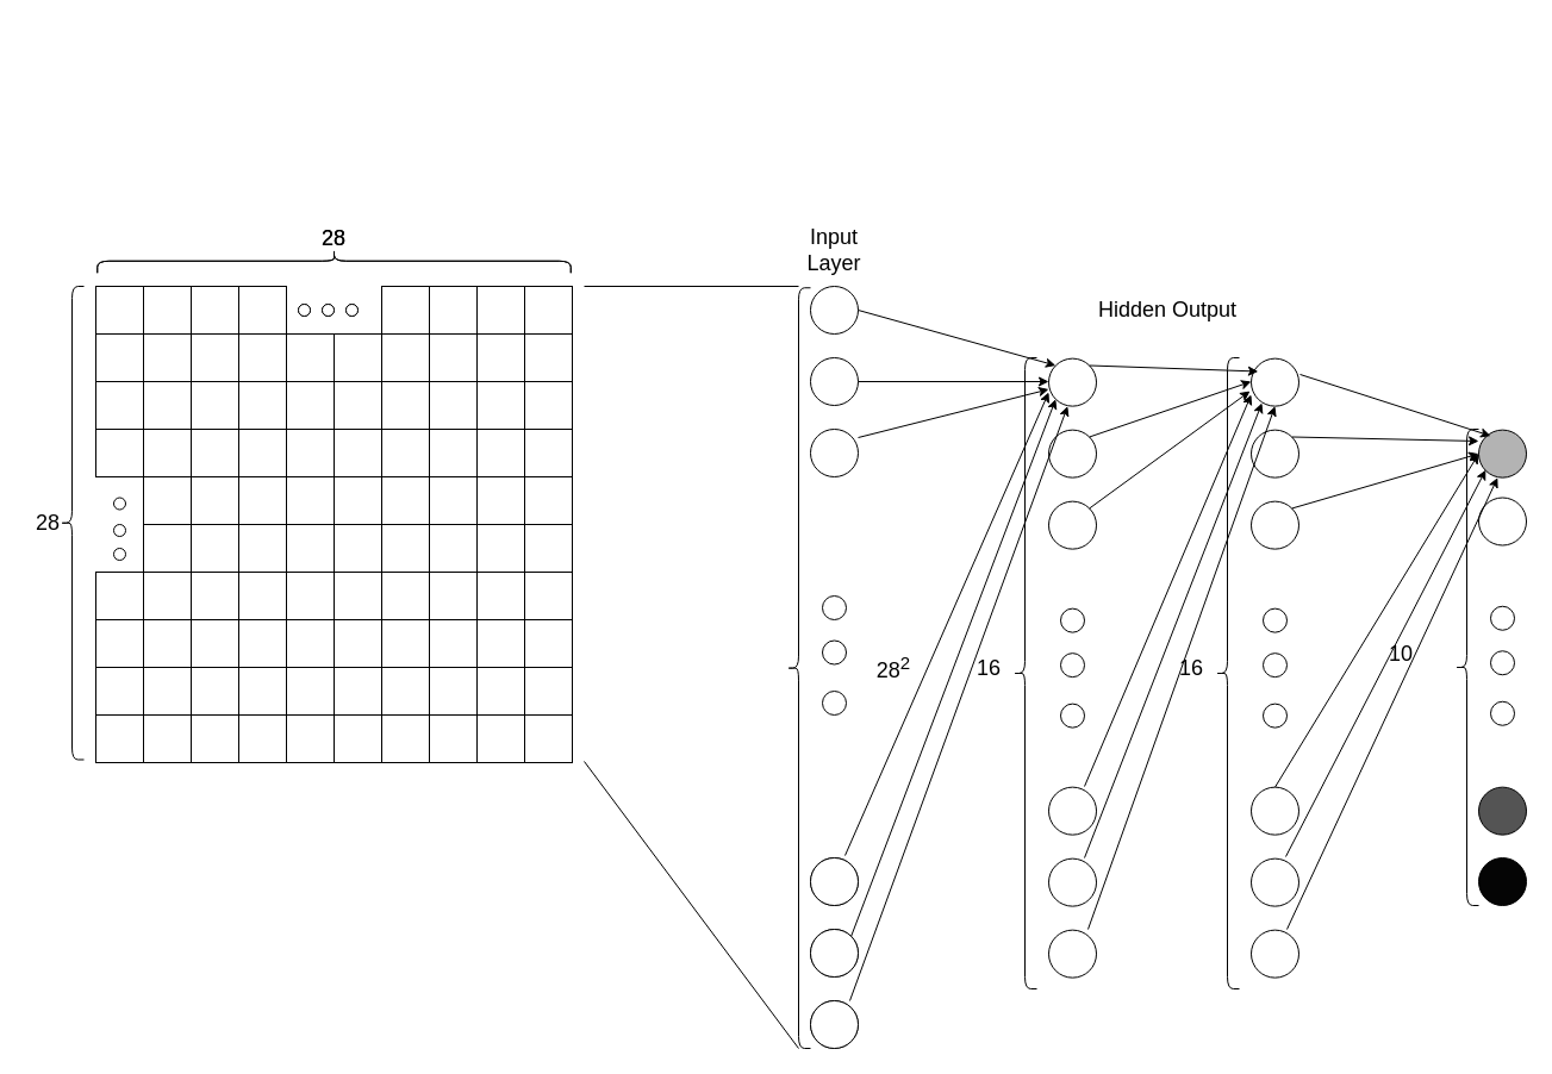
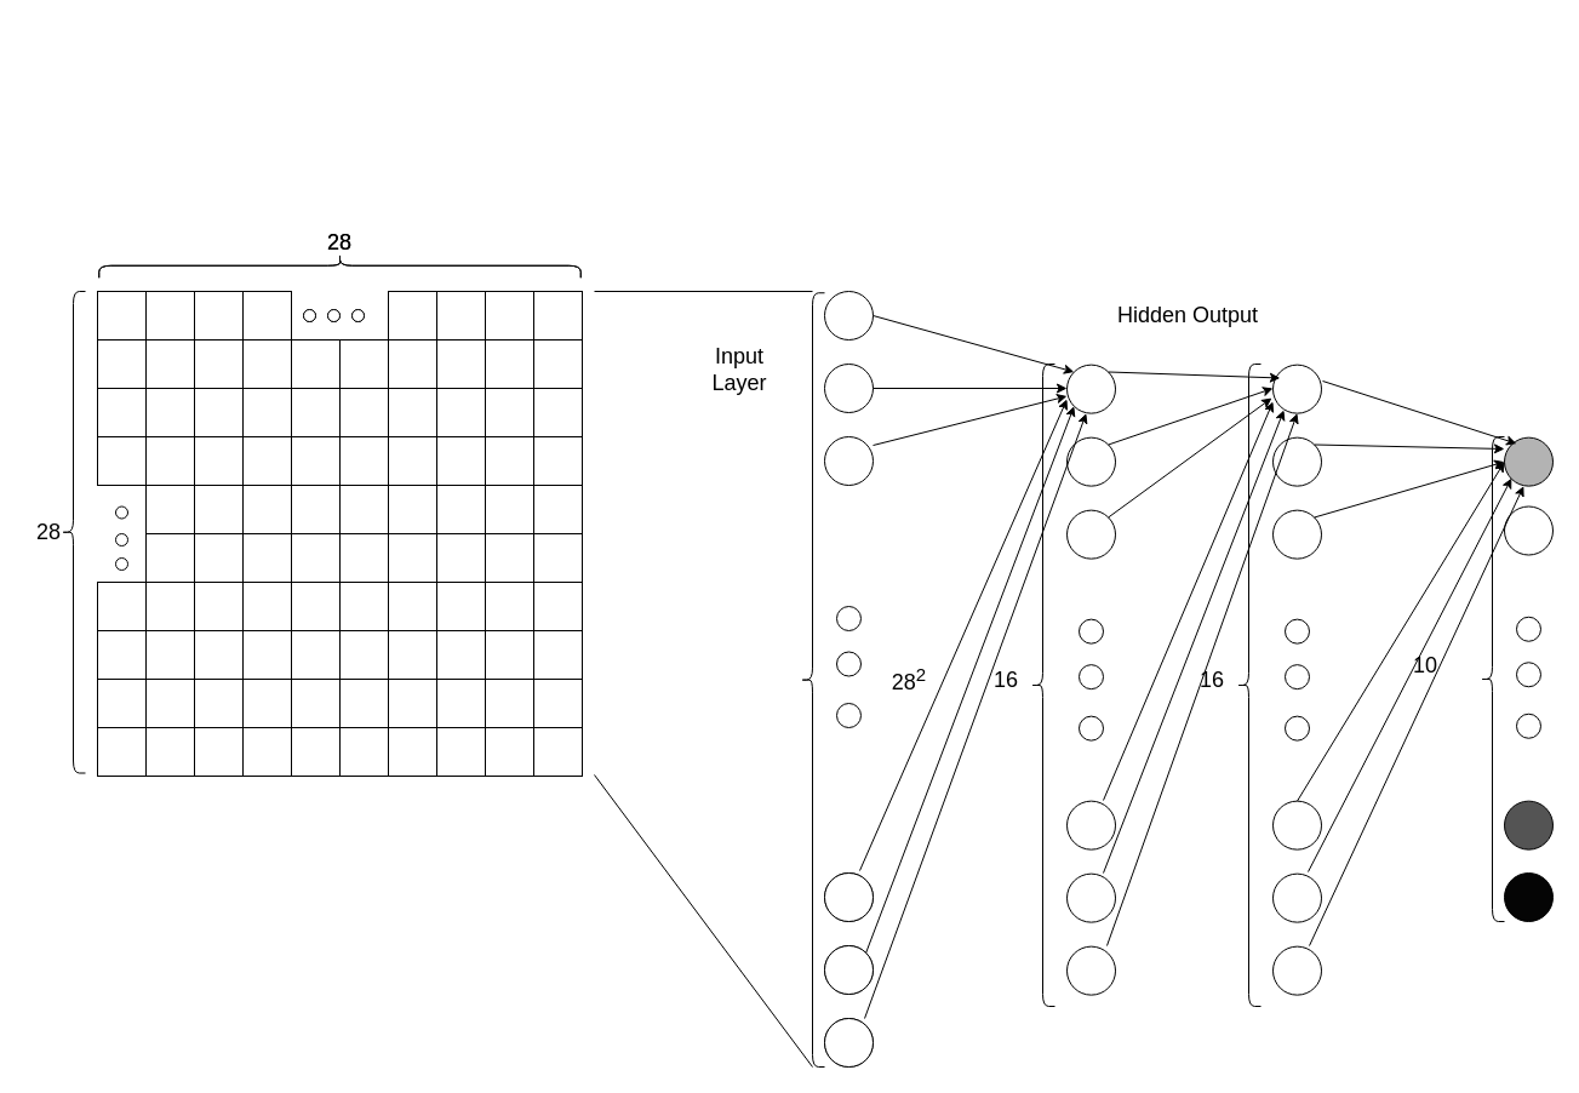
- <mxCell id="278" value="Input Layer" style="text;html=1;strokeColor=none;fillColor=none;align=center;verticalAlign=middle;whiteSpace=wrap;rounded=0;fontSize=18;" vertex="1" parent="1"><mxGeometry x="680" y="200" width="40" height="20" as="geometry" /></mxCell>
+ <mxCell id="278" value="Input Layer" style="text;html=1;strokeColor=none;fillColor=none;align=center;verticalAlign=middle;whiteSpace=wrap;rounded=0;fontSize=18;" vertex="1" parent="1"><mxGeometry x="590" y="295" width="40" height="20" as="geometry" /></mxCell>
